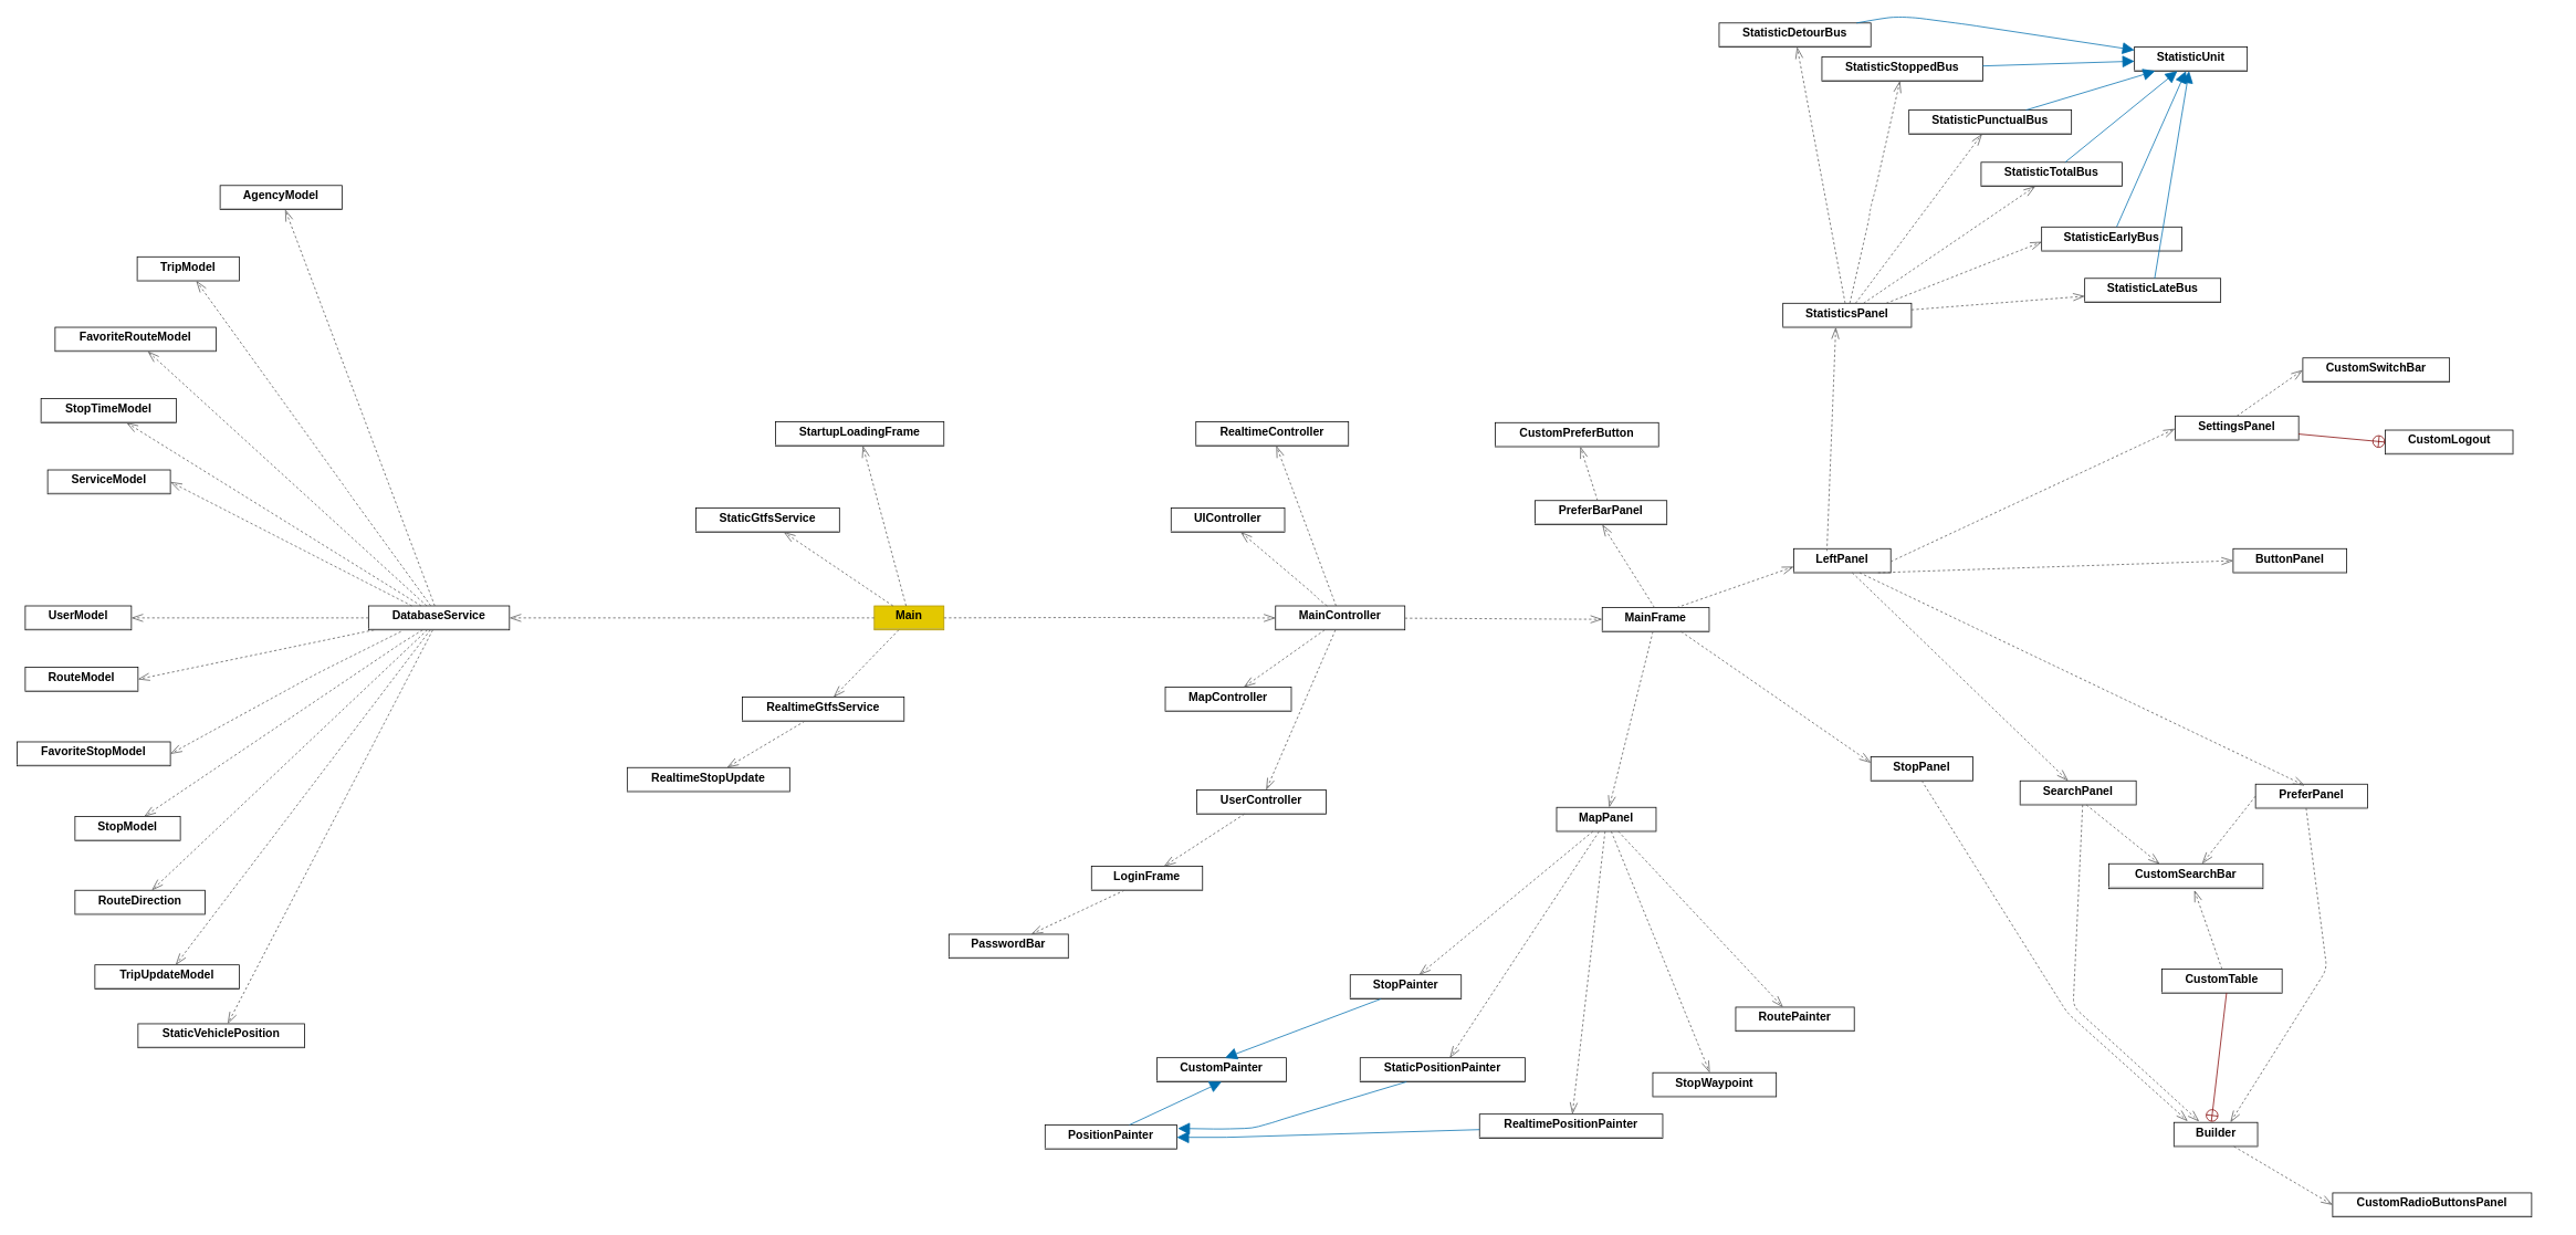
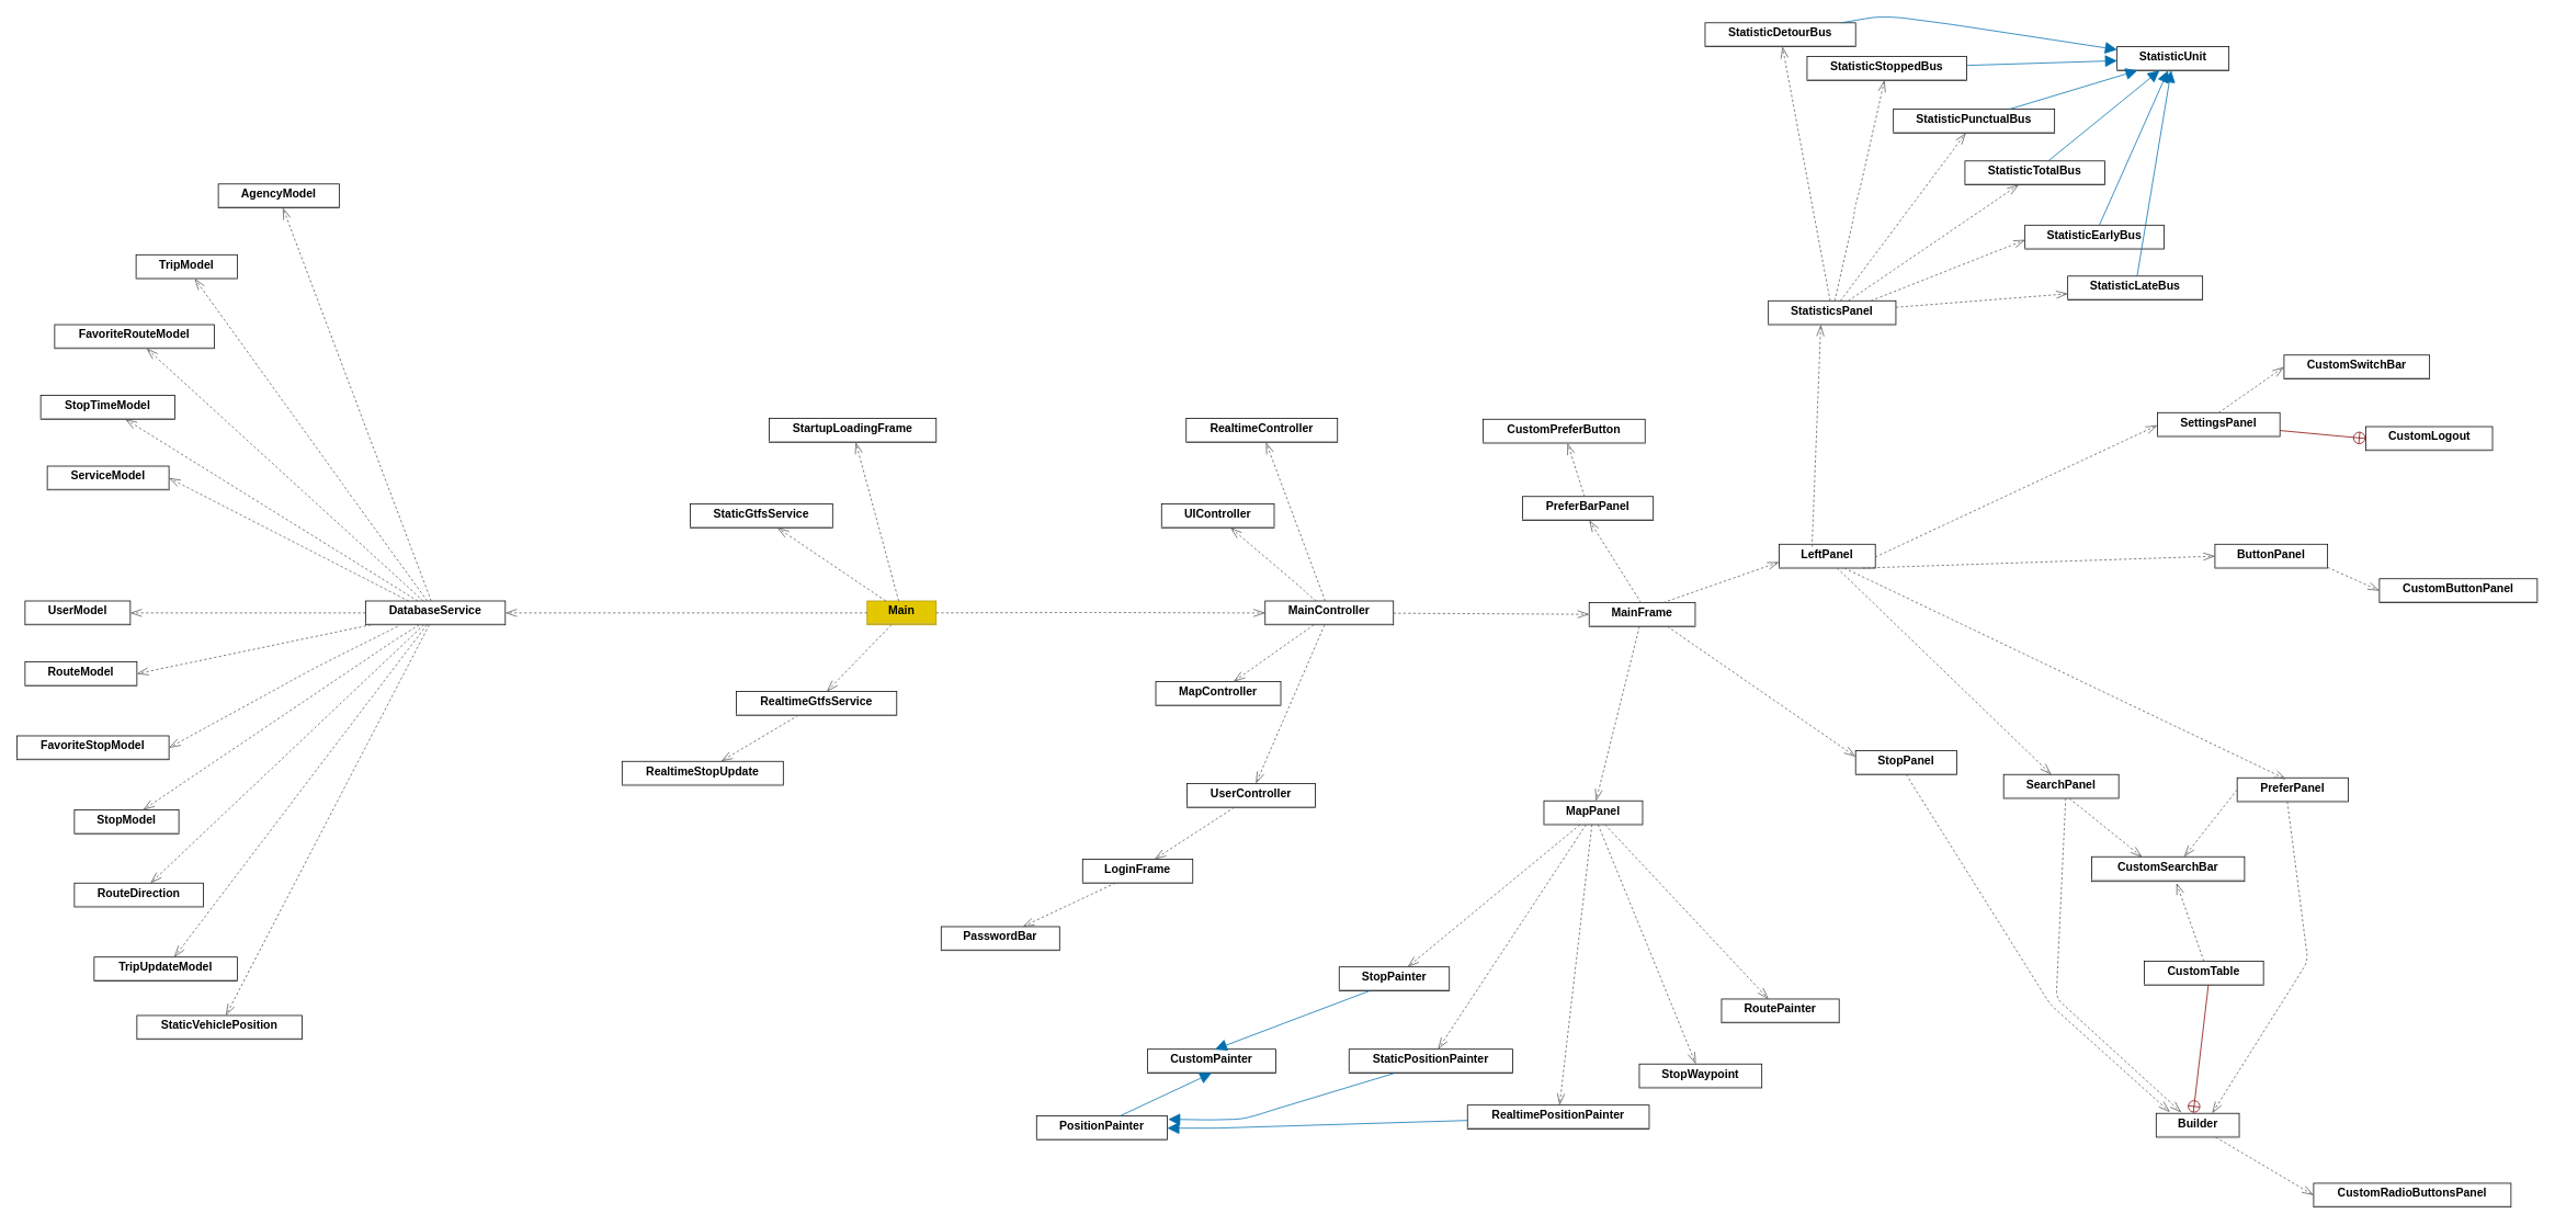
+ <mxCell id="61" value="" style="html=1;rounded=1;;dashed=1;startArrow=none;endArrow=openThin;endSize=12;strokeColor=#595959;exitX=1.000;exitY=0.970;exitDx=0;exitDy=0;entryX=0;entryY=0.5;entryDx=0;entryDy=0;" edge="1" parent="1" source="4" target="5"><mxGeometry width="50" height="50" relative="1" as="geometry"><Array as="points" /><mxPoint x="2907" y="705" as="targetPoint" /></mxGeometry></mxCell>
+ <mxCell id="5" value="&lt;p style=&quot;margin:0px;margin-top:4px;text-align:center;&quot;&gt;&lt;b&gt;CustomButtonPanel&lt;/b&gt;&lt;/p&gt;&lt;hr size=&quot;1&quot;/&gt;" style="verticalAlign=top;align=left;overflow=fill;fontSize=14;fontFamily=Helvetica;html=1;rounded=0;shadow=0;comic=0;labelBackgroundColor=none;strokeWidth=1;" vertex="1" parent="1"><mxGeometry x="2893" y="703" width="192" height="29" as="geometry" /></mxCell>
